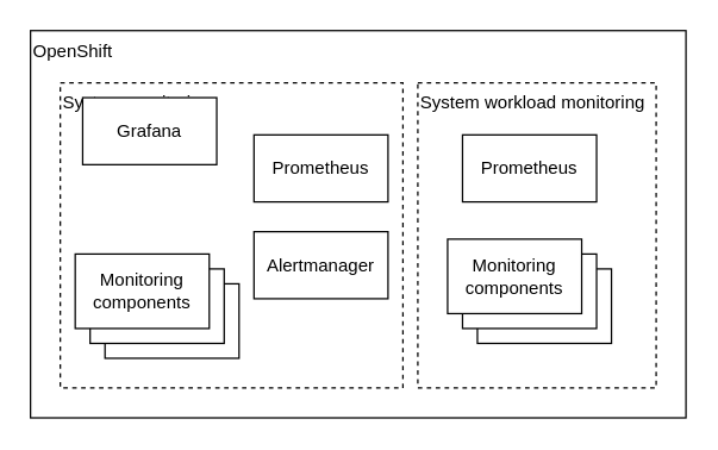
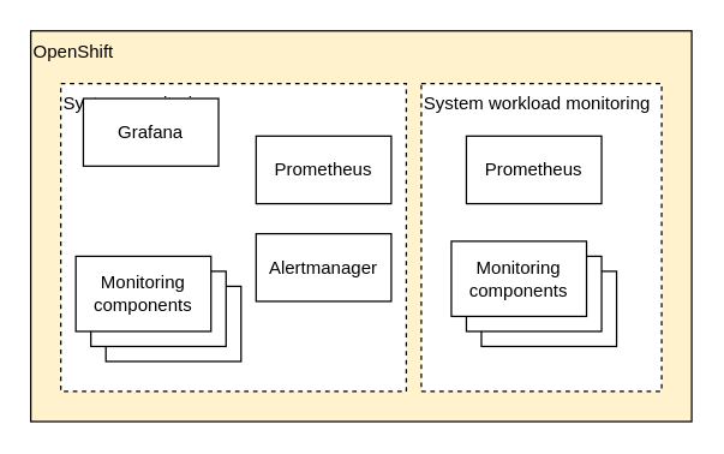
- <mxCell id="2" value="OpenShift" style="rounded=0;whiteSpace=wrap;html=1;verticalAlign=top;align=left;" parent="1" vertex="1"><mxGeometry x="20" y="20" width="440" height="260" as="geometry" /></mxCell>
+ <mxCell id="2" value="OpenShift" style="rounded=0;whiteSpace=wrap;html=1;verticalAlign=top;align=left;fillColor=#fff2cc;" parent="1" vertex="1"><mxGeometry x="20" y="20" width="440" height="260" as="geometry" /></mxCell>
